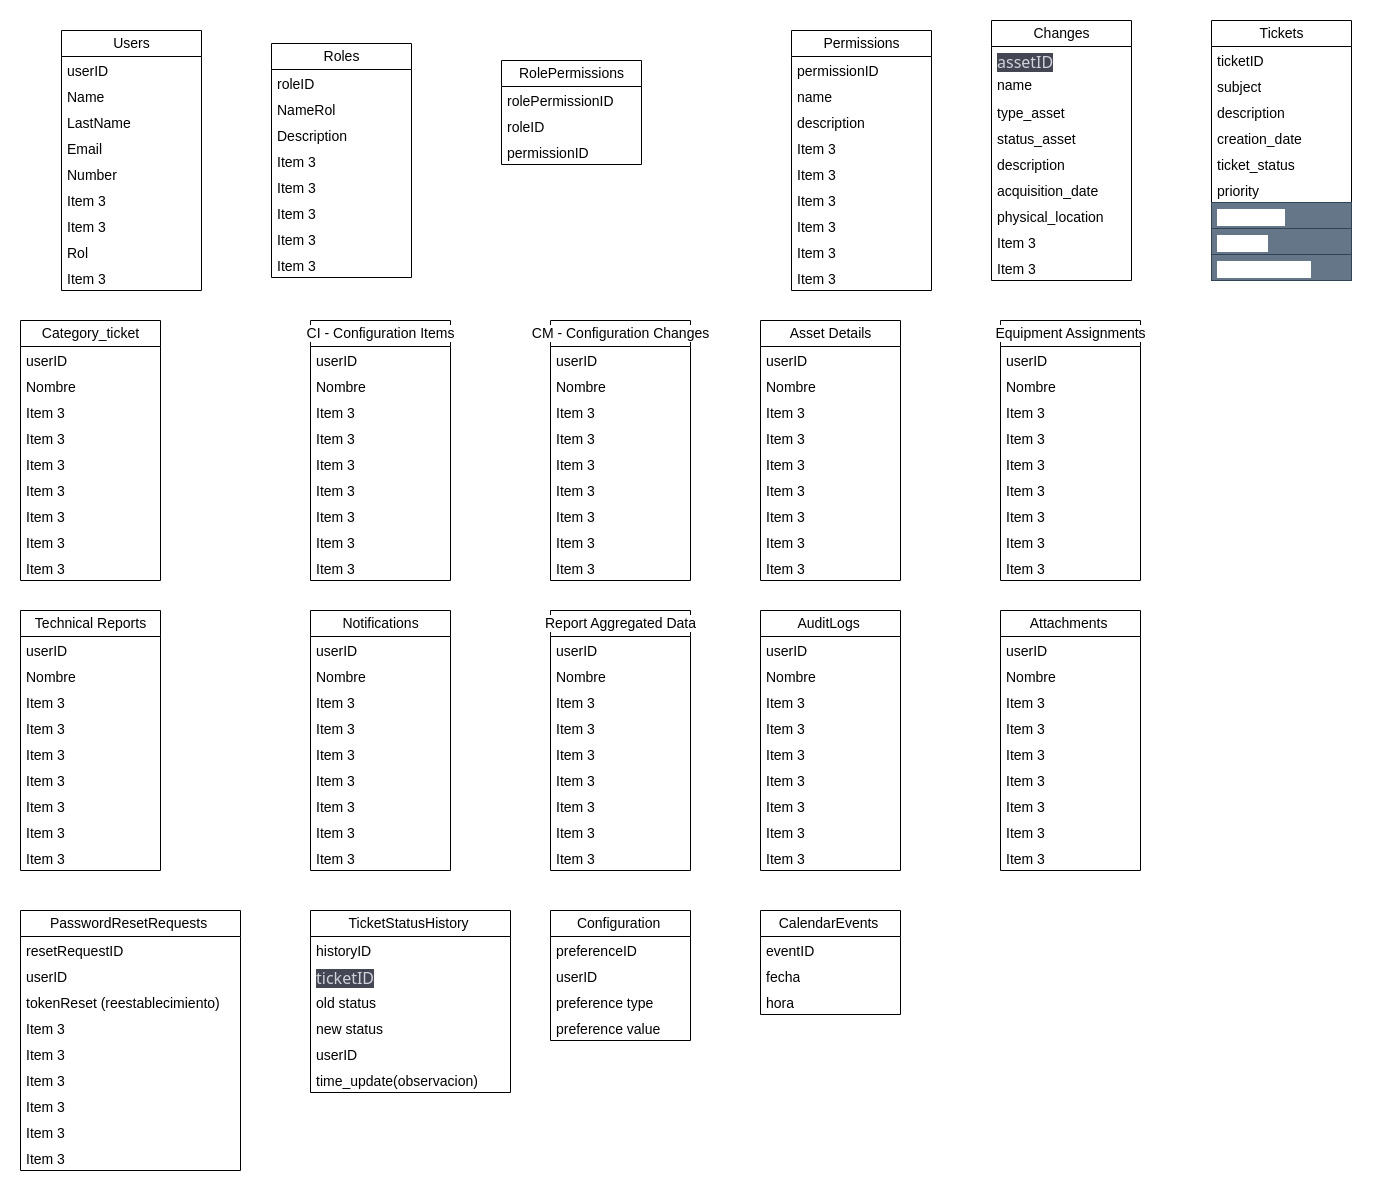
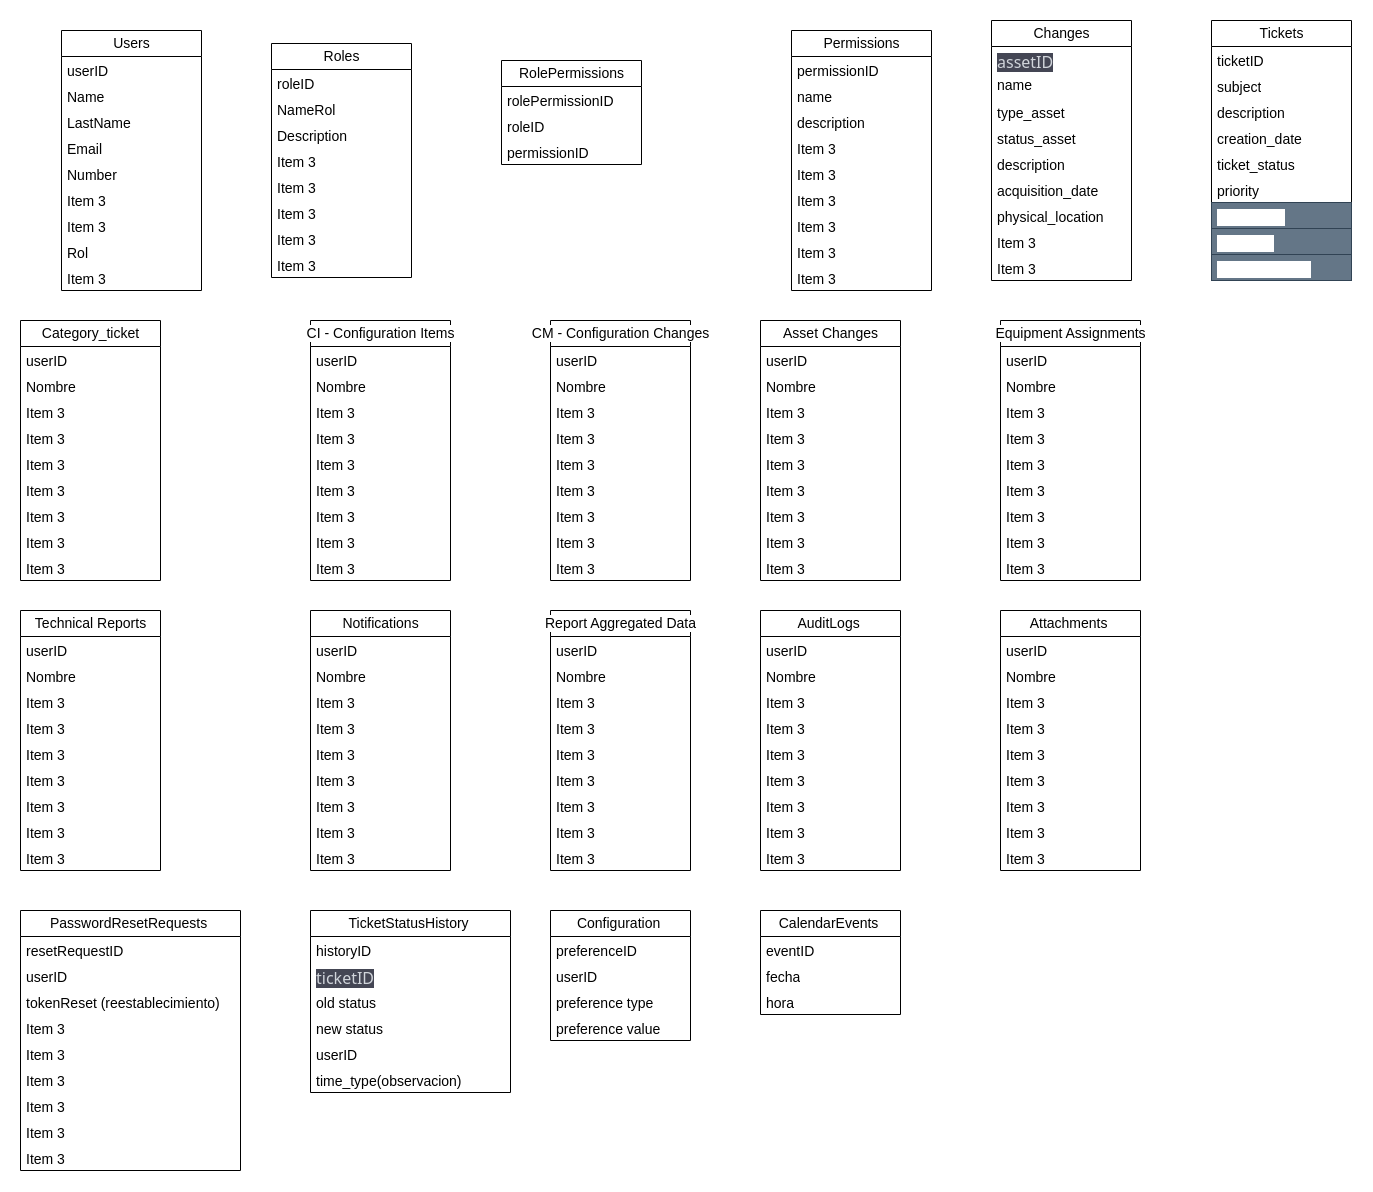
- <mxCell id="155" value="user_rol" style="text;strokeColor=#314354;fillColor=#647687;align=left;verticalAlign=top;spacingLeft=4;spacingRight=4;overflow=hidden;rotatable=0;points=[[0,0.5],[1,0.5]];portConstraint=eastwest;whiteSpace=wrap;fontFamily=Helvetica;fontColor=#ffffff;labelBackgroundColor=default;fontStyle=0;fontSize=14;html=1;" parent="147" vertex="1"><mxGeometry y="208" width="140" height="26" as="geometry" /></mxCell>
+ <mxCell id="155" value="asset_rol" style="text;strokeColor=#314354;fillColor=#647687;align=left;verticalAlign=top;spacingLeft=4;spacingRight=4;overflow=hidden;rotatable=0;points=[[0,0.5],[1,0.5]];portConstraint=eastwest;whiteSpace=wrap;fontFamily=Helvetica;fontColor=#ffffff;labelBackgroundColor=default;fontStyle=0;fontSize=14;html=1;" parent="147" vertex="1"><mxGeometry y="208" width="140" height="26" as="geometry" /></mxCell>
- <mxCell id="123" value="Asset Details" style="swimlane;fontStyle=0;childLayout=stackLayout;horizontal=1;startSize=26;fillColor=none;horizontalStack=0;resizeParent=1;resizeParentMax=0;resizeLast=0;collapsible=1;marginBottom=0;html=1;fontFamily=Helvetica;fontColor=default;labelBackgroundColor=default;fontSize=14;" parent="1" vertex="1"><mxGeometry x="760" y="320" width="140" height="260" as="geometry" /></mxCell>
+ <mxCell id="123" value="Asset Changes" style="swimlane;fontStyle=0;childLayout=stackLayout;horizontal=1;startSize=26;fillColor=none;horizontalStack=0;resizeParent=1;resizeParentMax=0;resizeLast=0;collapsible=1;marginBottom=0;html=1;fontFamily=Helvetica;fontColor=default;labelBackgroundColor=default;fontSize=14;" parent="1" vertex="1"><mxGeometry x="760" y="320" width="140" height="260" as="geometry" /></mxCell>
- <mxCell id="77" value="time_update(observacion)" style="text;strokeColor=none;fillColor=none;align=left;verticalAlign=top;spacingLeft=4;spacingRight=4;overflow=hidden;rotatable=0;points=[[0,0.5],[1,0.5]];portConstraint=eastwest;whiteSpace=wrap;html=1;fontFamily=Helvetica;fontColor=default;labelBackgroundColor=default;fontStyle=0;fontSize=14;" parent="71" vertex="1"><mxGeometry y="156" width="200" height="26" as="geometry" /></mxCell>
+ <mxCell id="77" value="time_type(observacion)" style="text;strokeColor=none;fillColor=none;align=left;verticalAlign=top;spacingLeft=4;spacingRight=4;overflow=hidden;rotatable=0;points=[[0,0.5],[1,0.5]];portConstraint=eastwest;whiteSpace=wrap;html=1;fontFamily=Helvetica;fontColor=default;labelBackgroundColor=default;fontStyle=0;fontSize=14;" parent="71" vertex="1"><mxGeometry y="156" width="200" height="26" as="geometry" /></mxCell>
